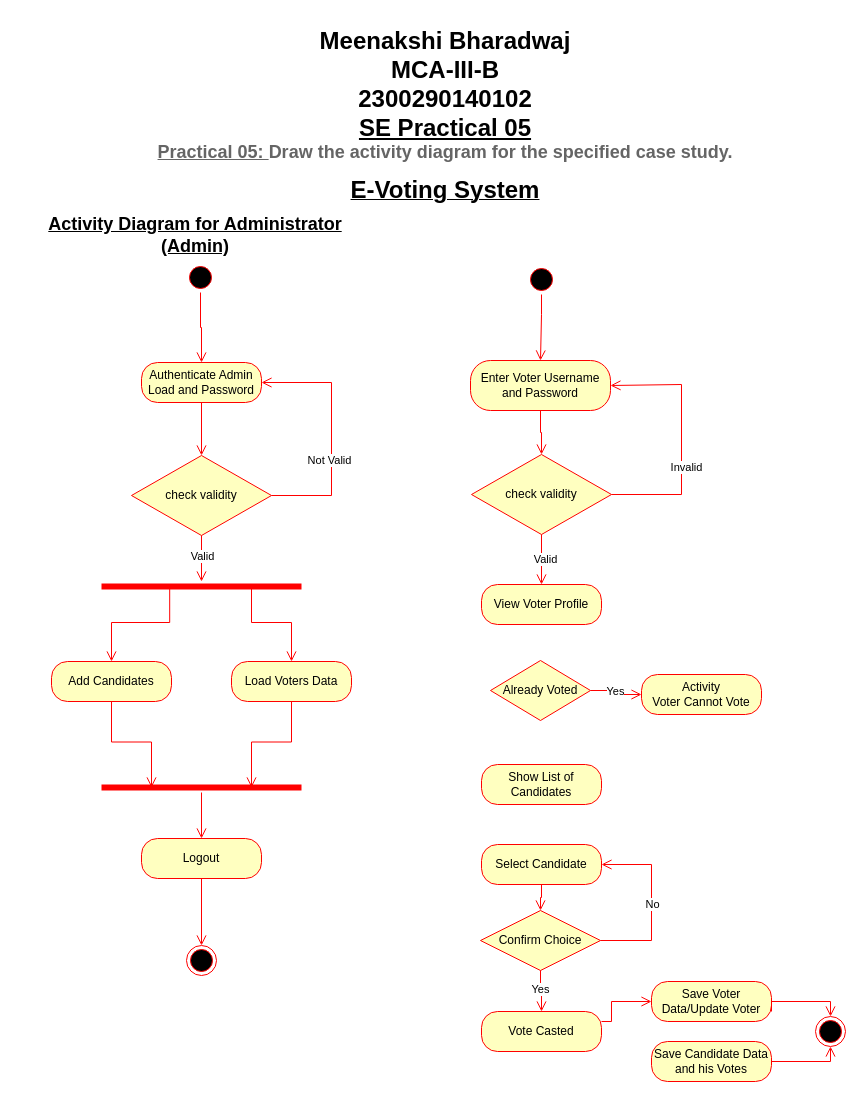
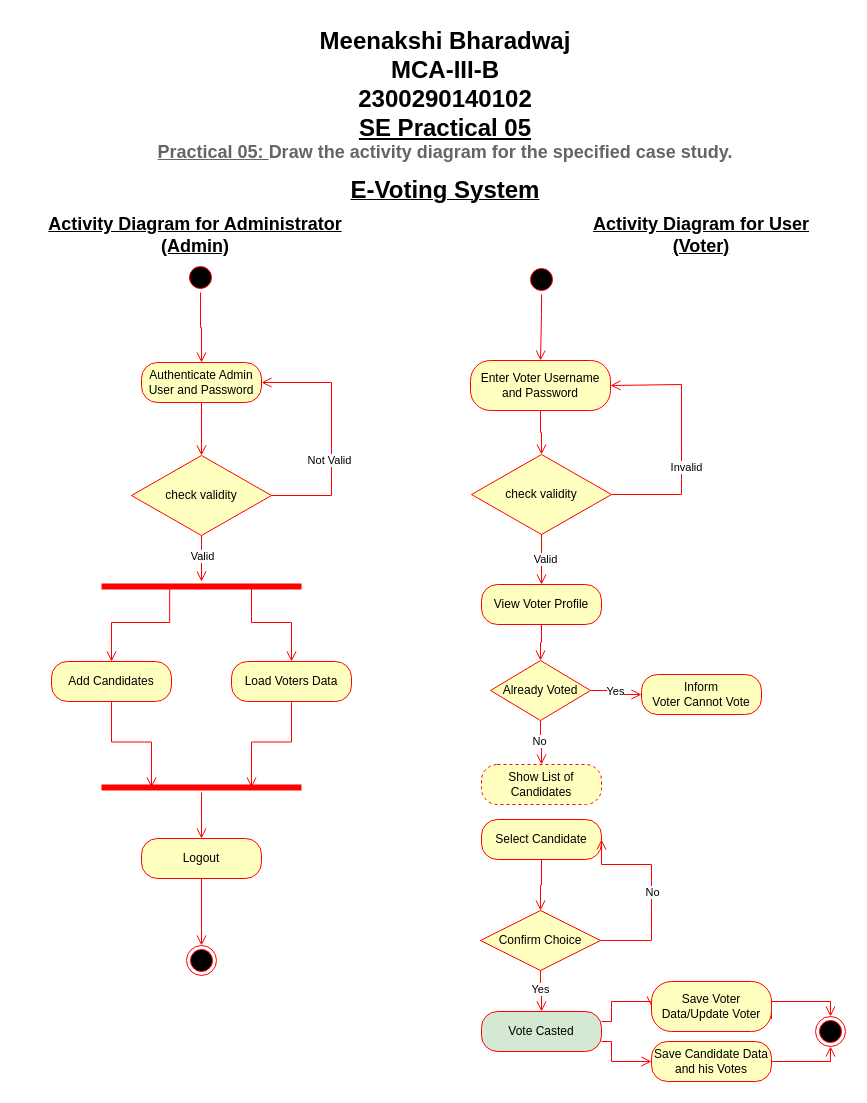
+ <mxCell id="57" value="&lt;font style=&quot;font-size: 18px;&quot;&gt;&lt;b&gt;&lt;u&gt;Activity Diagram for User (Voter)&lt;/u&gt;&lt;/b&gt;&lt;/font&gt;" style="text;html=1;align=center;verticalAlign=middle;whiteSpace=wrap;rounded=0;" vertex="1" parent="1"><mxGeometry x="569" y="220" width="264" height="30" as="geometry" /></mxCell>
- <mxCell id="2" value="Authenticate Admin Load and Password" style="rounded=1;whiteSpace=wrap;html=1;arcSize=40;fontColor=#000000;fillColor=#ffffc0;strokeColor=#ff0000;" vertex="1" parent="1"><mxGeometry x="141" y="362" width="120" height="40" as="geometry" /></mxCell>
+ <mxCell id="2" value="Authenticate Admin User and Password" style="rounded=1;whiteSpace=wrap;html=1;arcSize=40;fontColor=#000000;fillColor=#ffffc0;strokeColor=#ff0000;" vertex="1" parent="1"><mxGeometry x="141" y="362" width="120" height="40" as="geometry" /></mxCell>
+ <mxCell id="32" value="" style="edgeStyle=orthogonalEdgeStyle;html=1;verticalAlign=bottom;endArrow=open;endSize=8;strokeColor=#ff0000;rounded=0;entryX=0.5;entryY=0;entryDx=0;entryDy=0;" edge="1" source="31" parent="1" target="33"><mxGeometry relative="1" as="geometry"><mxPoint x="541" y="714" as="targetPoint" /></mxGeometry></mxCell>
- <mxCell id="38" value="Activity&lt;div&gt;Voter Cannot Vote&lt;/div&gt;" style="rounded=1;whiteSpace=wrap;html=1;arcSize=40;fontColor=#000000;fillColor=#ffffc0;strokeColor=#ff0000;" vertex="1" parent="1"><mxGeometry x="641" y="674" width="120" height="40" as="geometry" /></mxCell>
+ <mxCell id="38" value="Inform&lt;div&gt;Voter Cannot Vote&lt;/div&gt;" style="rounded=1;whiteSpace=wrap;html=1;arcSize=40;fontColor=#000000;fillColor=#ffffc0;strokeColor=#ff0000;" vertex="1" parent="1"><mxGeometry x="641" y="674" width="120" height="40" as="geometry" /></mxCell>
+ <mxCell id="36" value="" style="edgeStyle=orthogonalEdgeStyle;html=1;align=left;verticalAlign=top;endArrow=open;endSize=8;strokeColor=#ff0000;rounded=0;entryX=0.5;entryY=0;entryDx=0;entryDy=0;" edge="1" source="33" parent="1" target="39"><mxGeometry x="-1" relative="1" as="geometry"><mxPoint x="541" y="824" as="targetPoint" /></mxGeometry></mxCell>
+ <mxCell id="37" value="No" style="edgeLabel;html=1;align=center;verticalAlign=middle;resizable=0;points=[];" vertex="1" connectable="0" parent="36"><mxGeometry x="-0.111" y="-2" relative="1" as="geometry"><mxPoint as="offset" /></mxGeometry></mxCell>
- <mxCell id="39" value="Show List of Candidates" style="rounded=1;whiteSpace=wrap;html=1;arcSize=40;fontColor=#000000;fillColor=#ffffc0;strokeColor=#ff0000;" vertex="1" parent="1"><mxGeometry x="481" y="764" width="120" height="40" as="geometry" /></mxCell>
+ <mxCell id="39" value="Show List of Candidates" style="rounded=1;whiteSpace=wrap;html=1;arcSize=40;fontColor=#000000;fillColor=#ffffc0;strokeColor=#ff0000;dashed=1;" vertex="1" parent="1"><mxGeometry x="481" y="764" width="120" height="40" as="geometry" /></mxCell>
- <mxCell id="40" value="Select Candidate" style="rounded=1;whiteSpace=wrap;html=1;arcSize=40;fontColor=#000000;fillColor=#ffffc0;strokeColor=#ff0000;" vertex="1" parent="1"><mxGeometry x="481" y="844" width="120" height="40" as="geometry" /></mxCell>
+ <mxCell id="40" value="Select Candidate" style="rounded=1;whiteSpace=wrap;html=1;arcSize=40;fontColor=#000000;fillColor=#ffffc0;strokeColor=#ff0000;" vertex="1" parent="1"><mxGeometry x="481" y="819" width="120" height="40" as="geometry" /></mxCell>
- <mxCell id="50" value="Save Voter Data/Update Voter" style="rounded=1;whiteSpace=wrap;html=1;arcSize=40;fontColor=#000000;fillColor=#ffffc0;strokeColor=#ff0000;" vertex="1" parent="1"><mxGeometry x="651" y="981" width="120" height="40" as="geometry" /></mxCell>
+ <mxCell id="50" value="Save Voter Data/Update Voter" style="rounded=1;whiteSpace=wrap;html=1;arcSize=40;fontColor=#000000;fillColor=#ffffc0;strokeColor=#ff0000;" vertex="1" parent="1"><mxGeometry x="651" y="981" width="120" height="50" as="geometry" /></mxCell>
- <mxCell id="47" value="Vote Casted" style="rounded=1;whiteSpace=wrap;html=1;arcSize=40;fontColor=#000000;fillColor=#ffffc0;strokeColor=#ff0000;" vertex="1" parent="1"><mxGeometry x="481" y="1011" width="120" height="40" as="geometry" /></mxCell>
+ <mxCell id="47" value="Vote Casted" style="rounded=1;whiteSpace=wrap;html=1;arcSize=40;fontColor=#000000;fillColor=#d5e8d4;strokeColor=#ff0000;" vertex="1" parent="1"><mxGeometry x="481" y="1011" width="120" height="40" as="geometry" /></mxCell>
+ <mxCell id="49" value="" style="edgeStyle=orthogonalEdgeStyle;html=1;verticalAlign=bottom;endArrow=open;endSize=8;strokeColor=#ff0000;rounded=0;exitX=1;exitY=0.75;exitDx=0;exitDy=0;entryX=0;entryY=0.5;entryDx=0;entryDy=0;" edge="1" parent="1" source="47" target="51"><mxGeometry relative="1" as="geometry"><mxPoint x="741" y="1061" as="targetPoint" /><mxPoint x="611" y="1054" as="sourcePoint" /><Array as="points"><mxPoint x="611" y="1041" /><mxPoint x="611" y="1061" /></Array></mxGeometry></mxCell>
